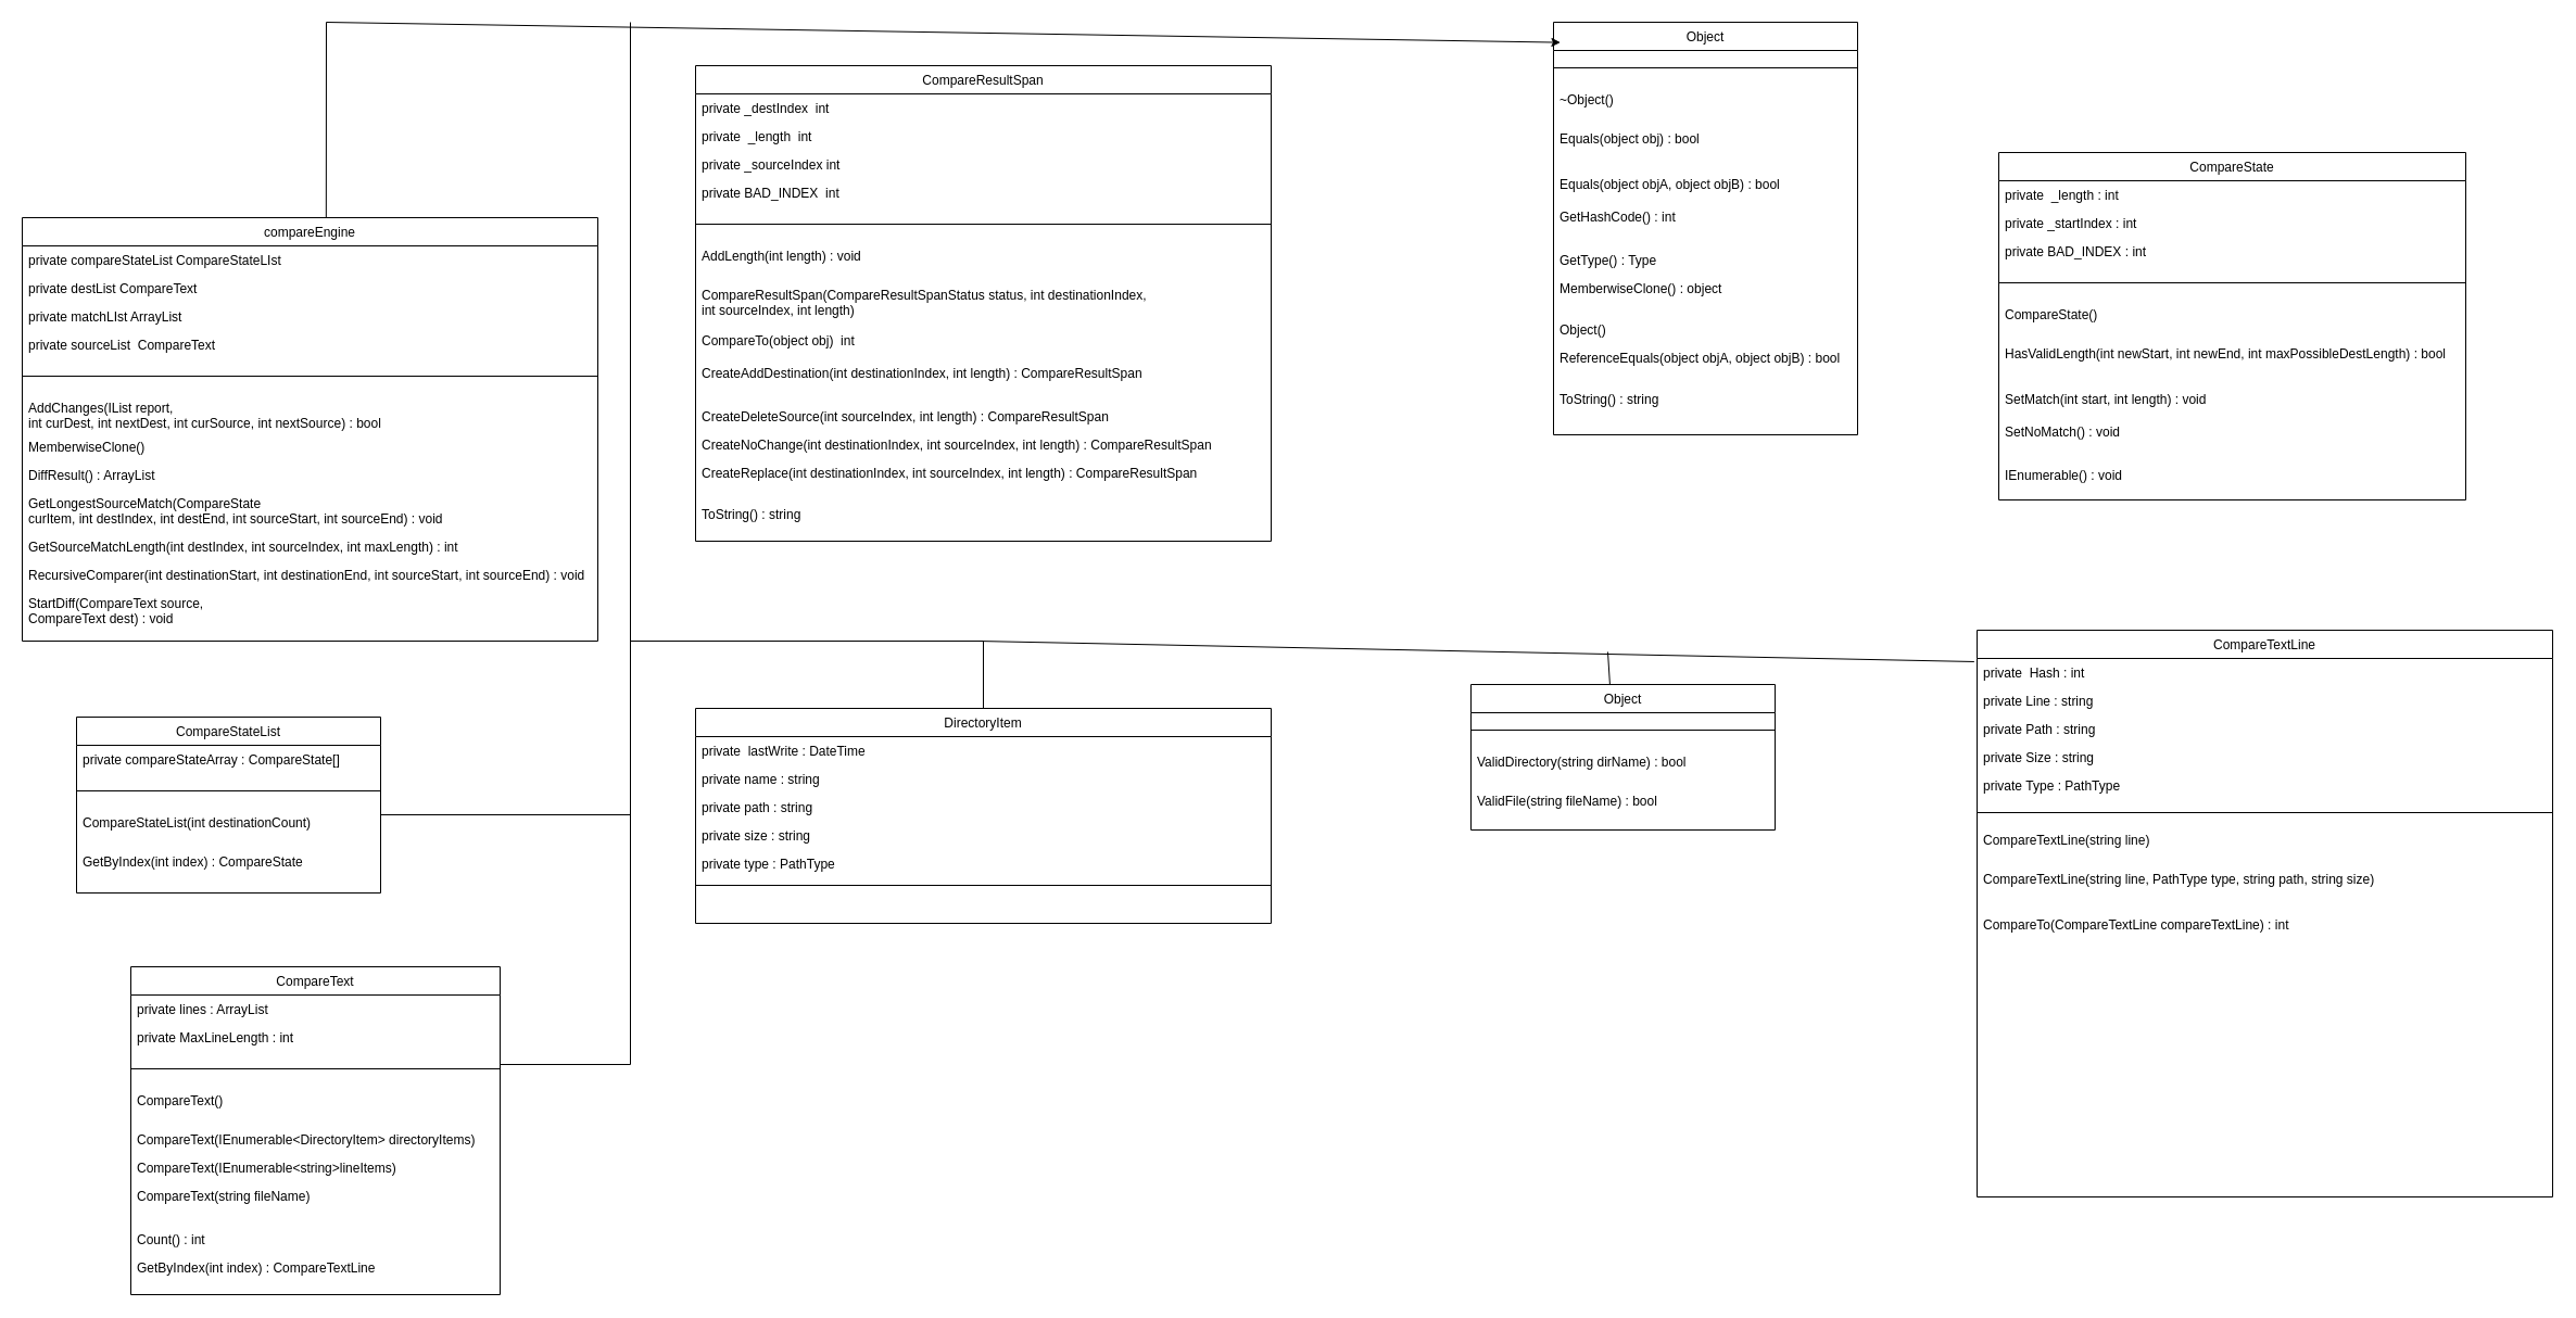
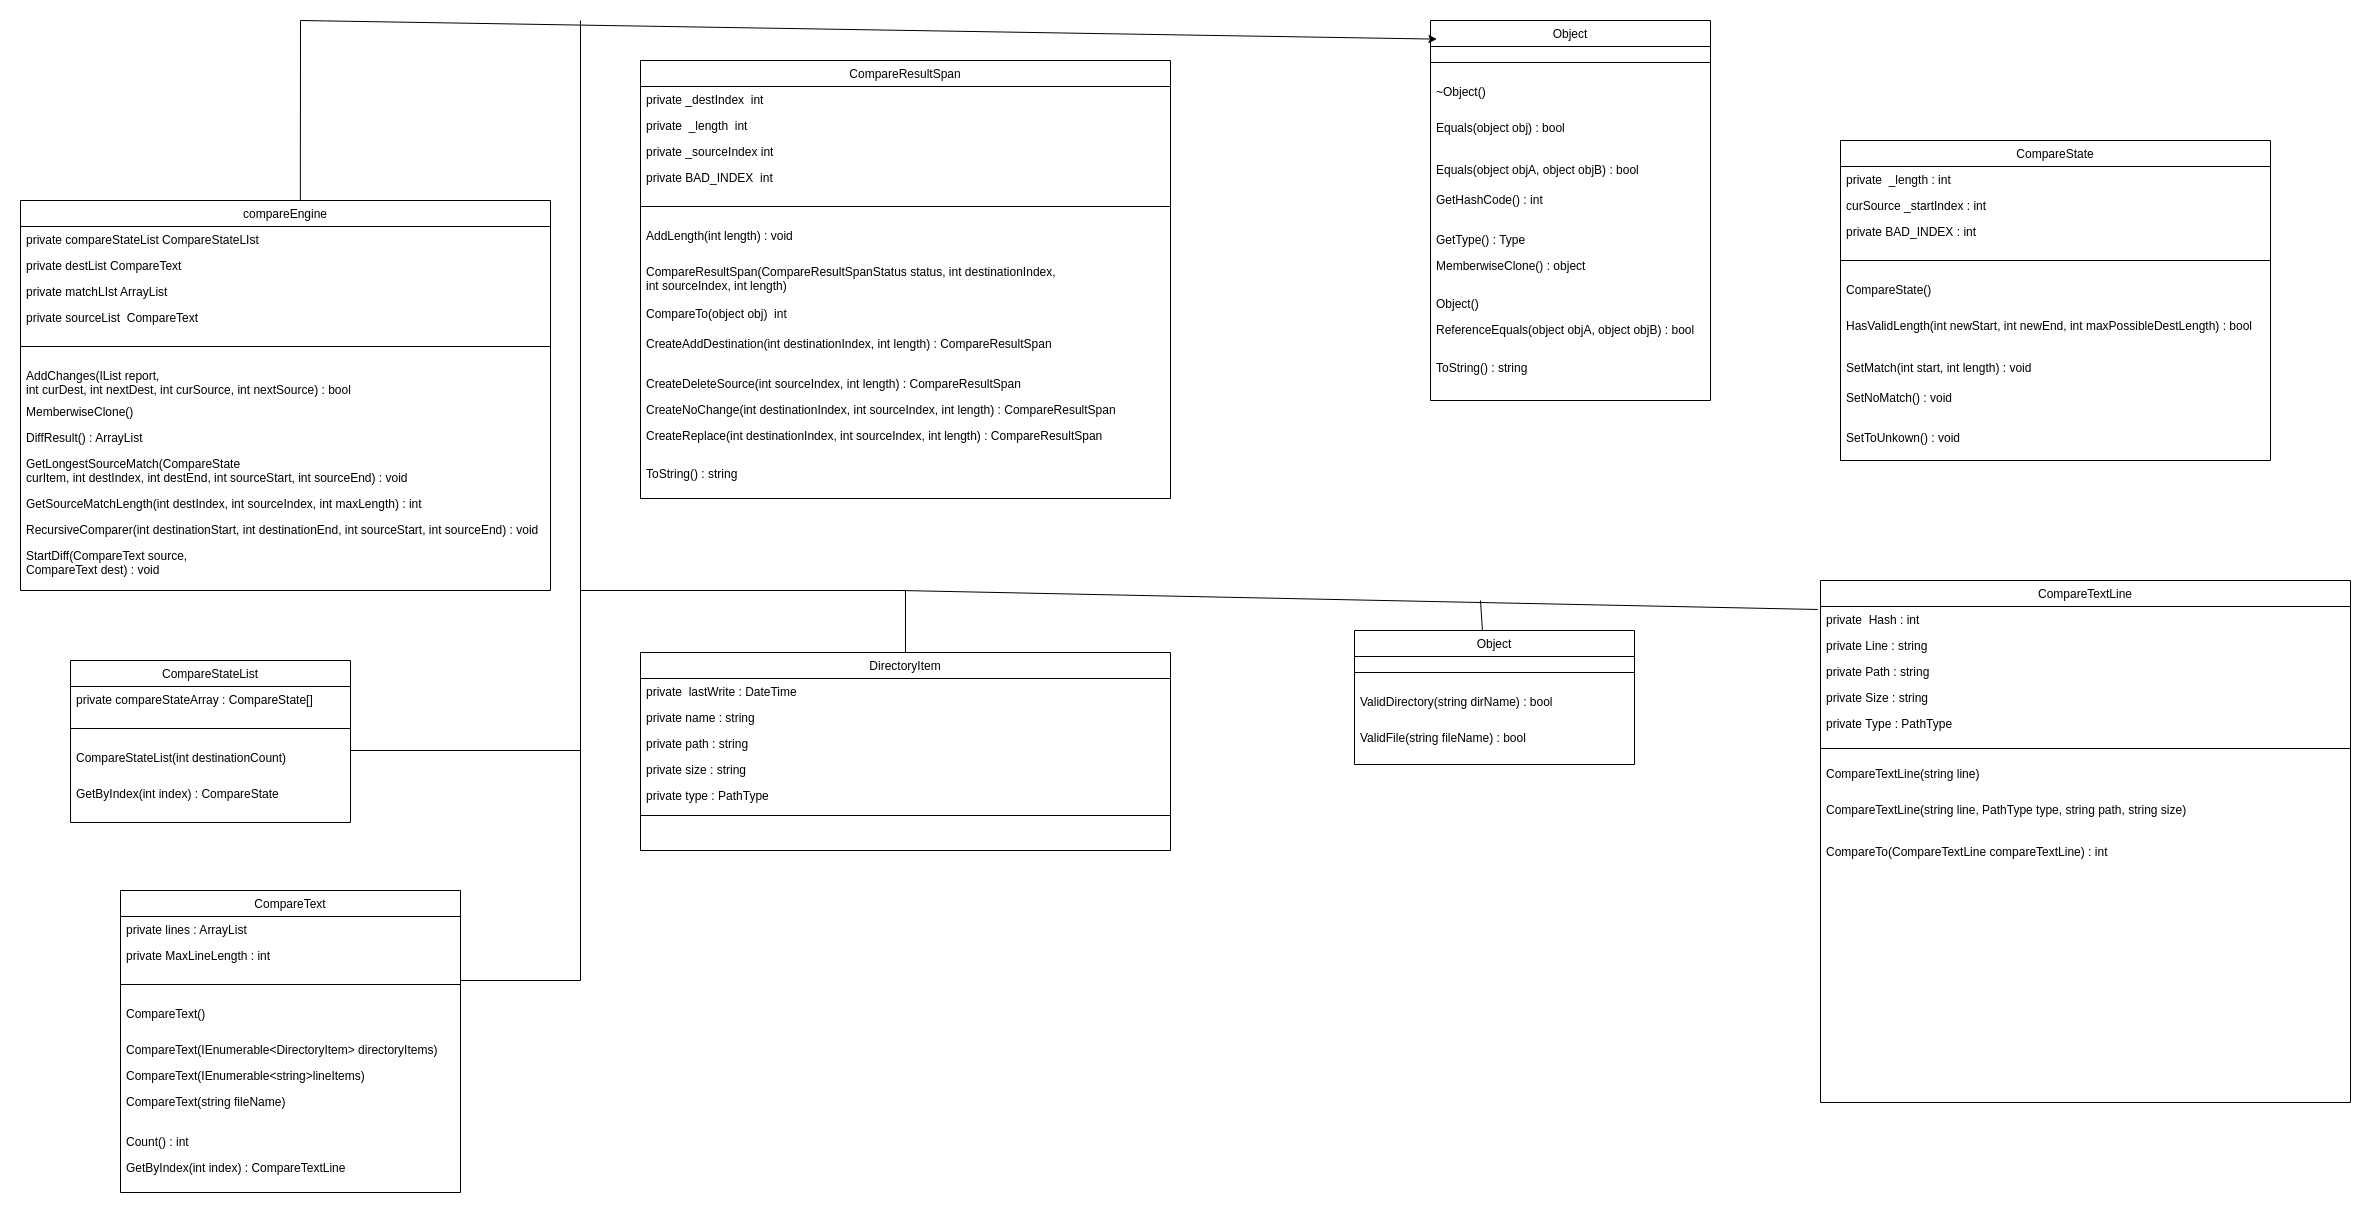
- <mxCell id="42" value="private _startIndex : int" style="text;align=left;verticalAlign=top;spacingLeft=4;spacingRight=4;overflow=hidden;rotatable=0;points=[[0,0.5],[1,0.5]];portConstraint=eastwest;" vertex="1" parent="40"><mxGeometry y="52" width="430" height="26" as="geometry" /></mxCell>
+ <mxCell id="42" value="curSource _startIndex : int" style="text;align=left;verticalAlign=top;spacingLeft=4;spacingRight=4;overflow=hidden;rotatable=0;points=[[0,0.5],[1,0.5]];portConstraint=eastwest;" vertex="1" parent="40"><mxGeometry y="52" width="430" height="26" as="geometry" /></mxCell>
- <mxCell id="49" value="IEnumerable() : void" style="text;align=left;verticalAlign=top;spacingLeft=4;spacingRight=4;overflow=hidden;rotatable=0;points=[[0,0.5],[1,0.5]];portConstraint=eastwest;" vertex="1" parent="40"><mxGeometry y="284" width="430" height="26" as="geometry" /></mxCell>
+ <mxCell id="49" value="SetToUnkown() : void" style="text;align=left;verticalAlign=top;spacingLeft=4;spacingRight=4;overflow=hidden;rotatable=0;points=[[0,0.5],[1,0.5]];portConstraint=eastwest;" vertex="1" parent="40"><mxGeometry y="284" width="430" height="26" as="geometry" /></mxCell>
